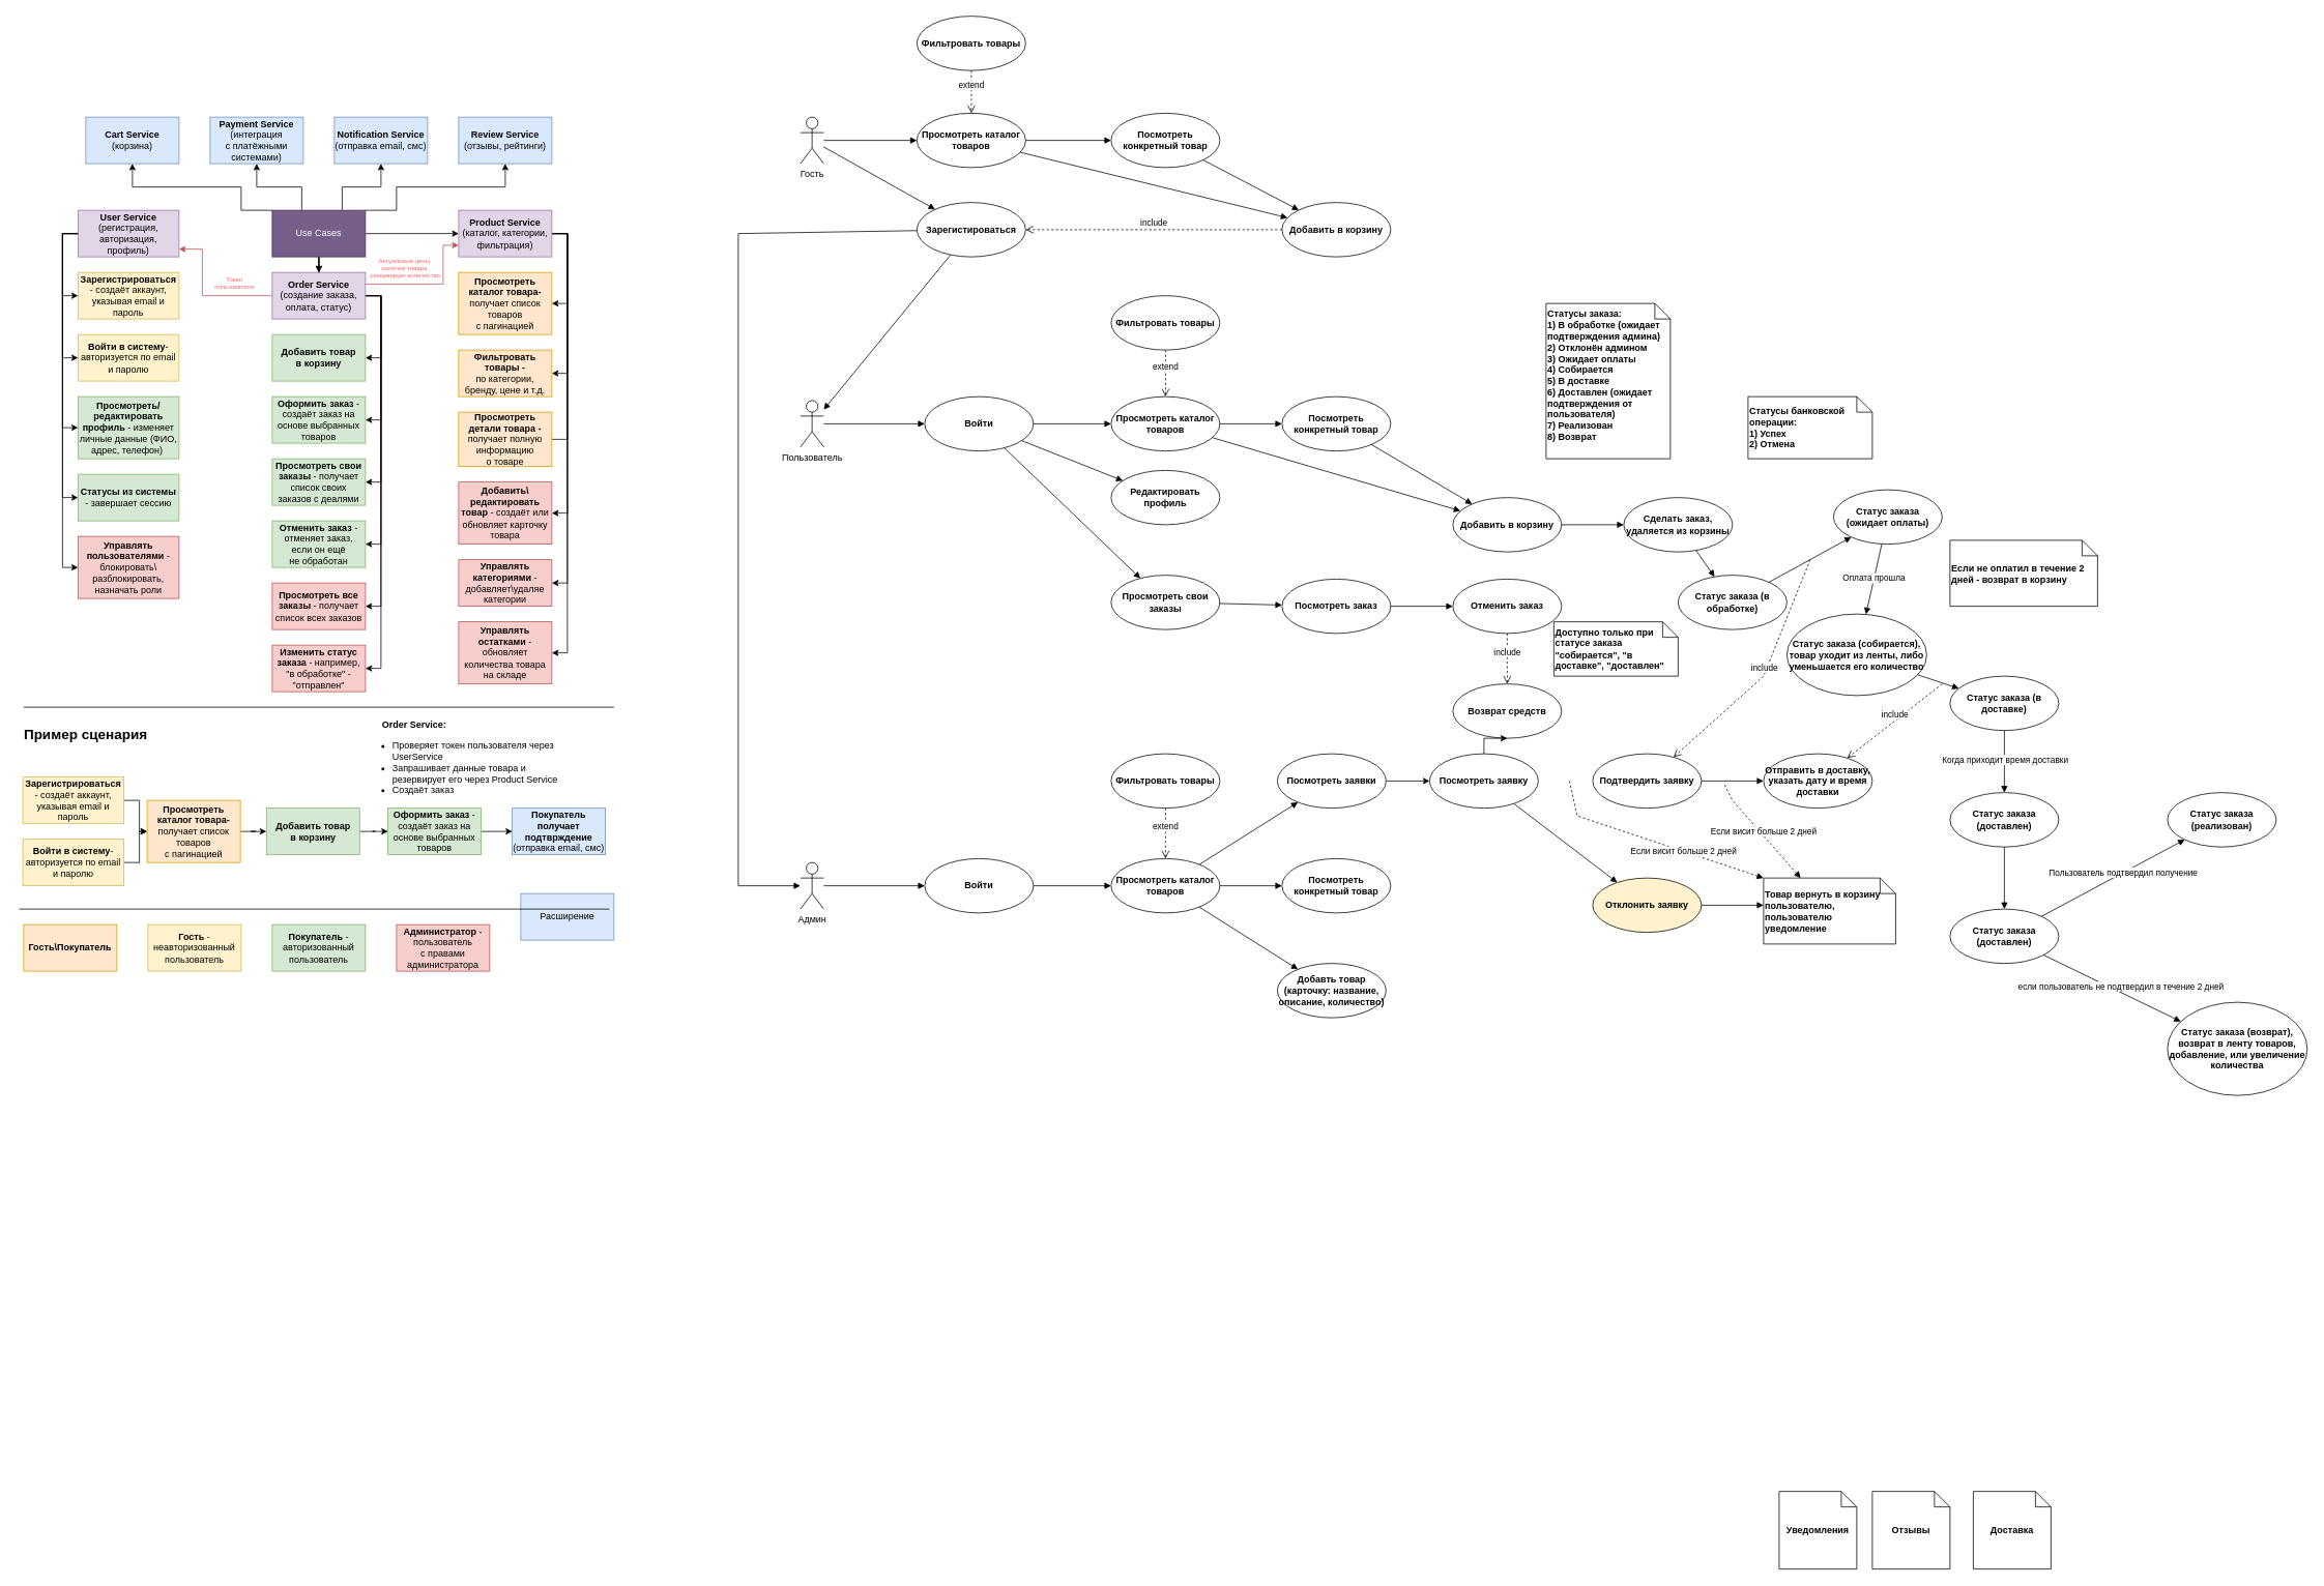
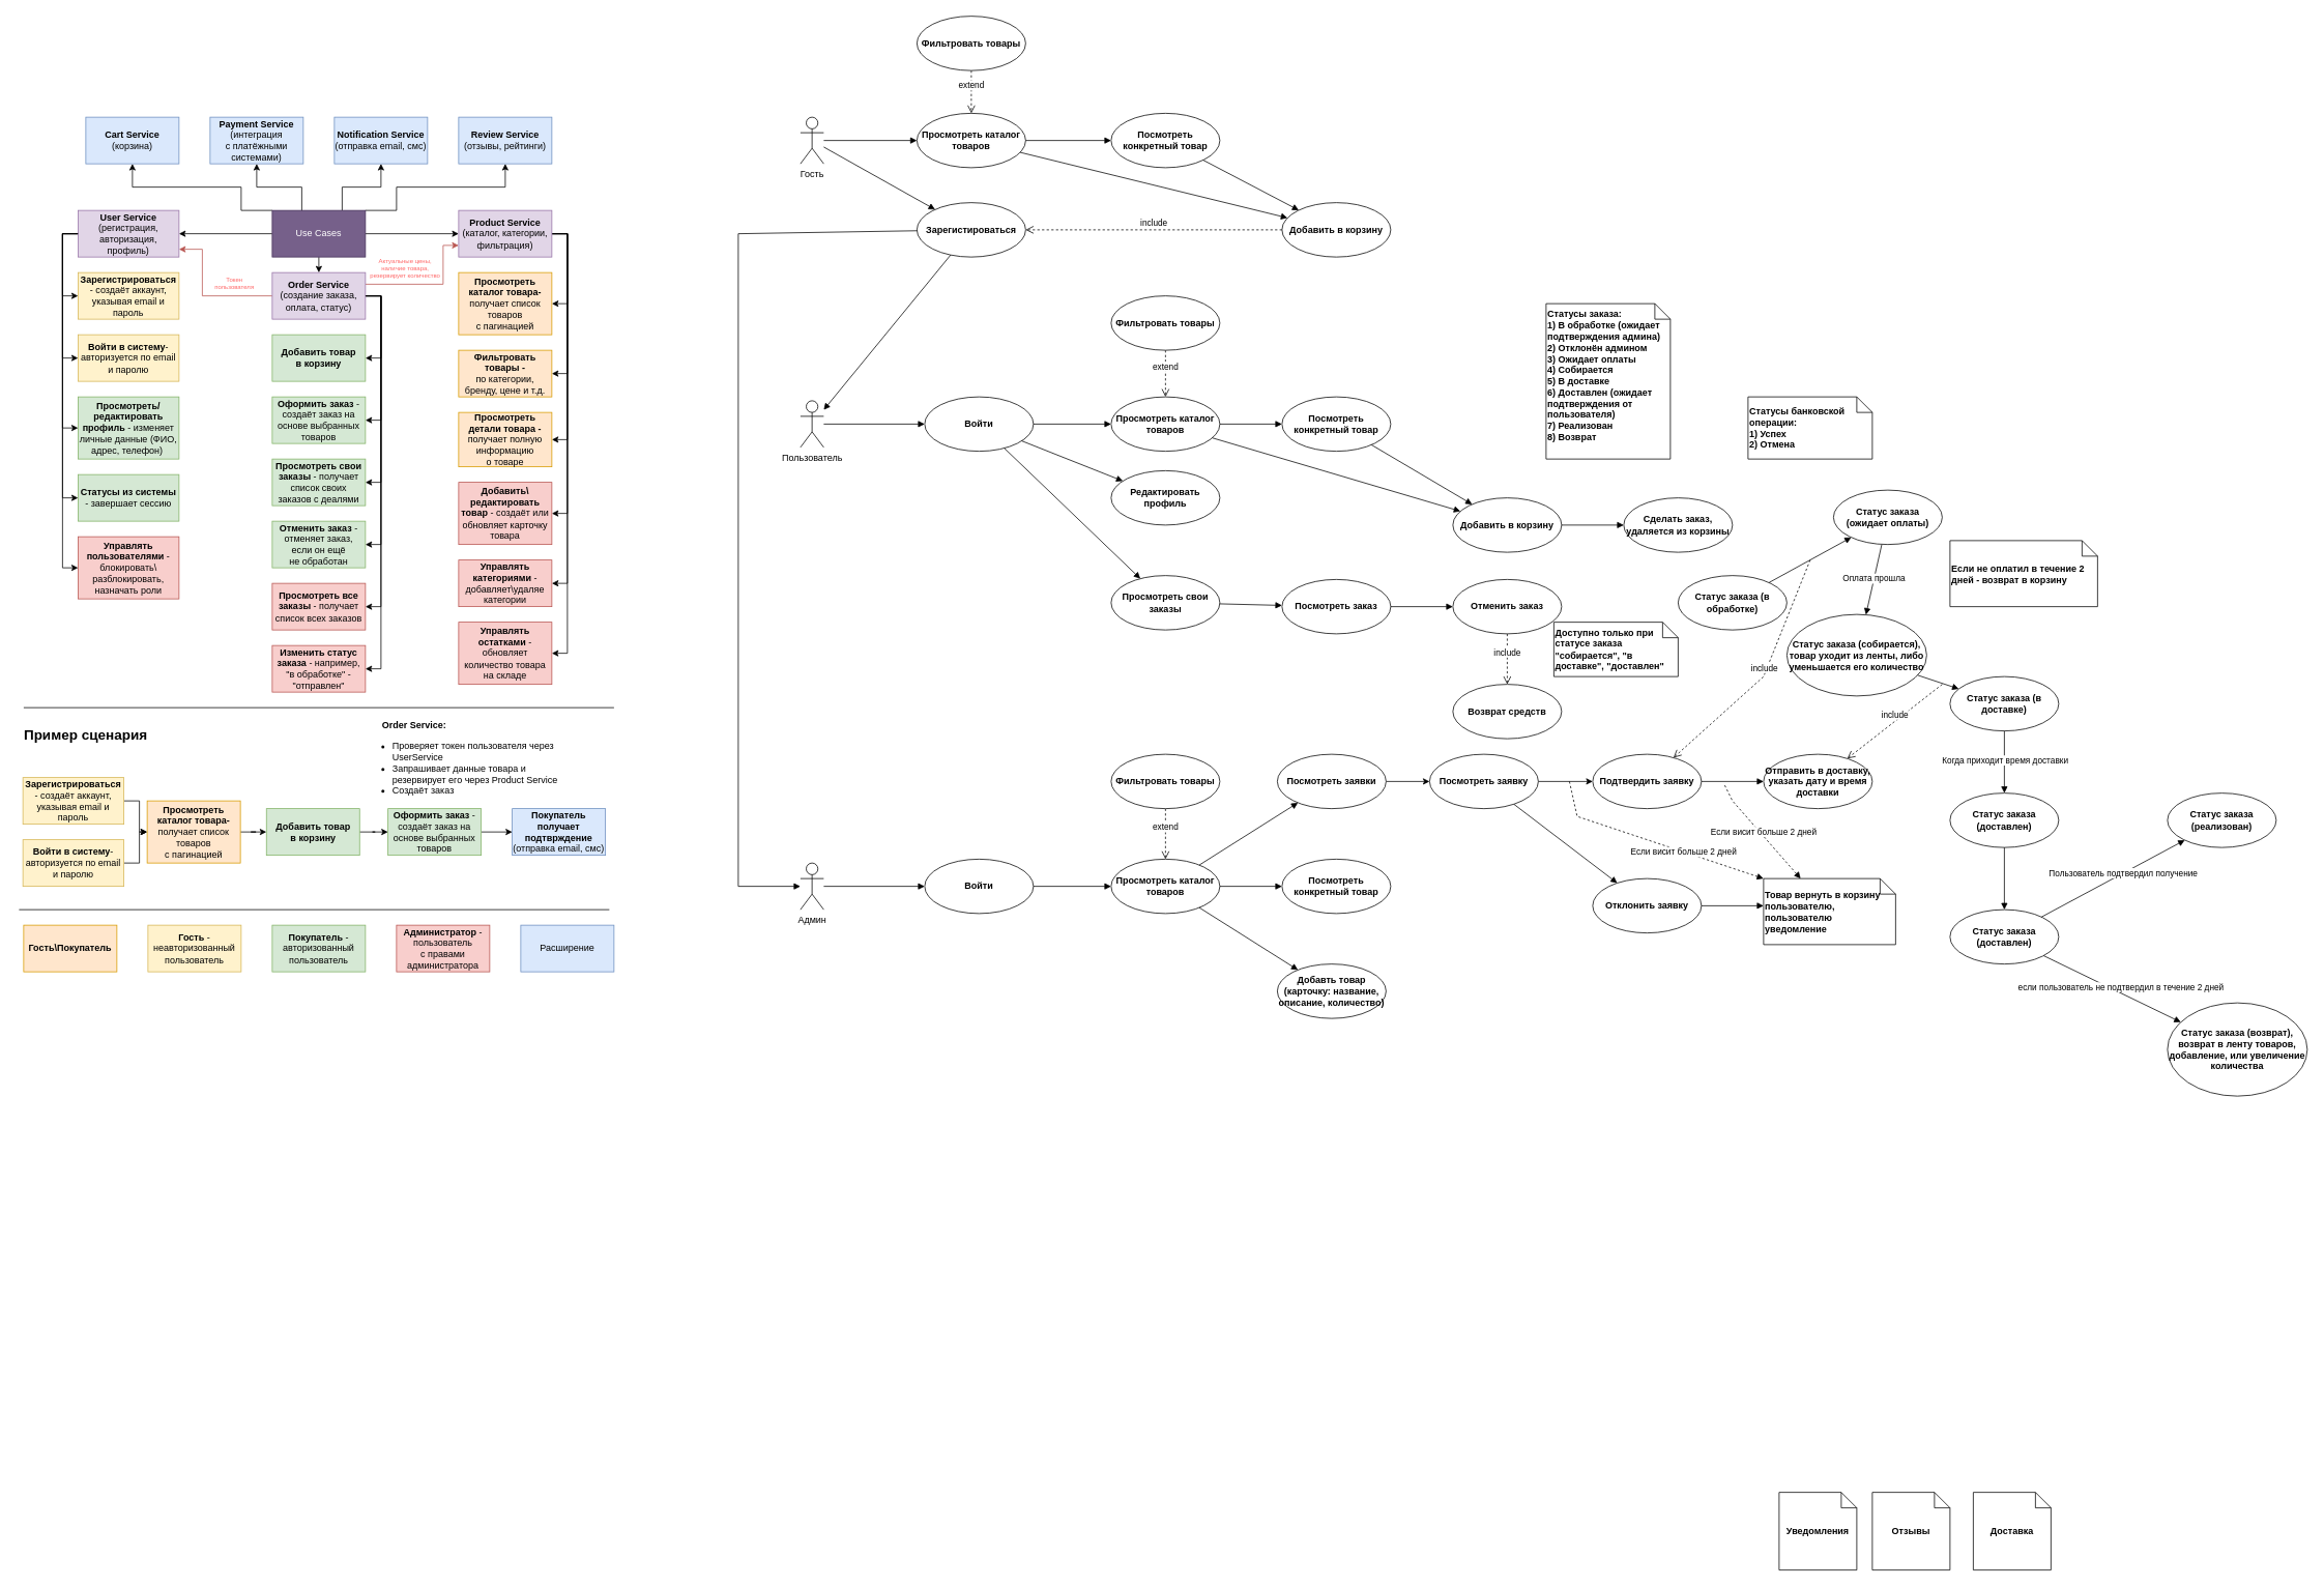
- <mxCell id="32" style="edgeStyle=orthogonalEdgeStyle;rounded=0;orthogonalLoop=1;jettySize=auto;html=1;" parent="1" source="35" target="23" edge="1"><mxGeometry relative="1" as="geometry" /></mxCell>
+ <mxCell id="32" style="edgeStyle=orthogonalEdgeStyle;rounded=0;orthogonalLoop=1;jettySize=auto;html=1;entryX=1;entryY=0.5;entryDx=0;entryDy=0;" parent="1" source="35" target="6" edge="1"><mxGeometry relative="1" as="geometry" /></mxCell>
- <mxCell id="9" style="edgeStyle=orthogonalEdgeStyle;rounded=0;orthogonalLoop=1;jettySize=auto;html=1;entryX=1;entryY=0.5;entryDx=0;entryDy=0;endArrow=none;" parent="1" source="13" target="47" edge="1"><mxGeometry relative="1" as="geometry"><Array as="points"><mxPoint x="730" y="300" /><mxPoint x="730" y="565" /></Array></mxGeometry></mxCell>
+ <mxCell id="9" style="edgeStyle=orthogonalEdgeStyle;rounded=0;orthogonalLoop=1;jettySize=auto;html=1;entryX=1;entryY=0.5;entryDx=0;entryDy=0;" parent="1" source="13" target="47" edge="1"><mxGeometry relative="1" as="geometry"><Array as="points"><mxPoint x="730" y="300" /><mxPoint x="730" y="565" /></Array></mxGeometry></mxCell>
- <mxCell id="130" value="" style="endArrow=block;html=1;rounded=0;endFill=1;" edge="1" parent="1" source="101" target="129"><mxGeometry relative="1" as="geometry"><mxPoint x="2170" y="720" as="sourcePoint" /><mxPoint x="2250" y="720" as="targetPoint" /></mxGeometry></mxCell>
- <mxCell id="50" value="&lt;b&gt;Управлять остатками&lt;/b&gt;&amp;nbsp;- обновляет количества товара на складе" style="rounded=0;whiteSpace=wrap;html=1;fillColor=#f8cecc;strokeColor=#b85450;" parent="1" vertex="1"><mxGeometry x="590" y="800" width="120" height="80" as="geometry" /></mxCell>
+ <mxCell id="50" value="&lt;b&gt;Управлять остатками&lt;/b&gt;&amp;nbsp;- обновляет количество товара на складе" style="rounded=0;whiteSpace=wrap;html=1;fillColor=#f8cecc;strokeColor=#b85450;" parent="1" vertex="1"><mxGeometry x="590" y="800" width="120" height="80" as="geometry" /></mxCell>
- <mxCell id="138" value="" style="edgeStyle=orthogonalEdgeStyle;rounded=0;orthogonalLoop=1;jettySize=auto;html=1;" edge="1" parent="1" source="152" target="112"><mxGeometry relative="1" as="geometry"><mxPoint x="1920" y="1000" as="sourcePoint" /><mxPoint x="1830" y="1070" as="targetPoint" /></mxGeometry></mxCell>
+ <mxCell id="138" value="" style="edgeStyle=orthogonalEdgeStyle;rounded=0;orthogonalLoop=1;jettySize=auto;html=1;" edge="1" parent="1" source="152" target="139"><mxGeometry relative="1" as="geometry"><mxPoint x="1920" y="1000" as="sourcePoint" /><mxPoint x="1830" y="1070" as="targetPoint" /></mxGeometry></mxCell>
- <mxCell id="140" value="&lt;b&gt;Отклонить заявку&lt;/b&gt;" style="ellipse;whiteSpace=wrap;html=1;fillColor=#fff2cc;" vertex="1" parent="1"><mxGeometry x="2050" y="1130" width="140" height="70" as="geometry" /></mxCell>
+ <mxCell id="140" value="&lt;b&gt;Отклонить заявку&lt;/b&gt;" style="ellipse;whiteSpace=wrap;html=1;" vertex="1" parent="1"><mxGeometry x="2050" y="1130" width="140" height="70" as="geometry" /></mxCell>
- <mxCell id="37" value="Расширение" style="rounded=0;whiteSpace=wrap;html=1;fillColor=#dae8fc;strokeColor=#6c8ebf;" parent="1" vertex="1"><mxGeometry x="670" y="1150" width="120" height="60" as="geometry" /></mxCell>
+ <mxCell id="37" value="Расширение" style="rounded=0;whiteSpace=wrap;html=1;fillColor=#dae8fc;strokeColor=#6c8ebf;" parent="1" vertex="1"><mxGeometry x="670" y="1190" width="120" height="60" as="geometry" /></mxCell>
